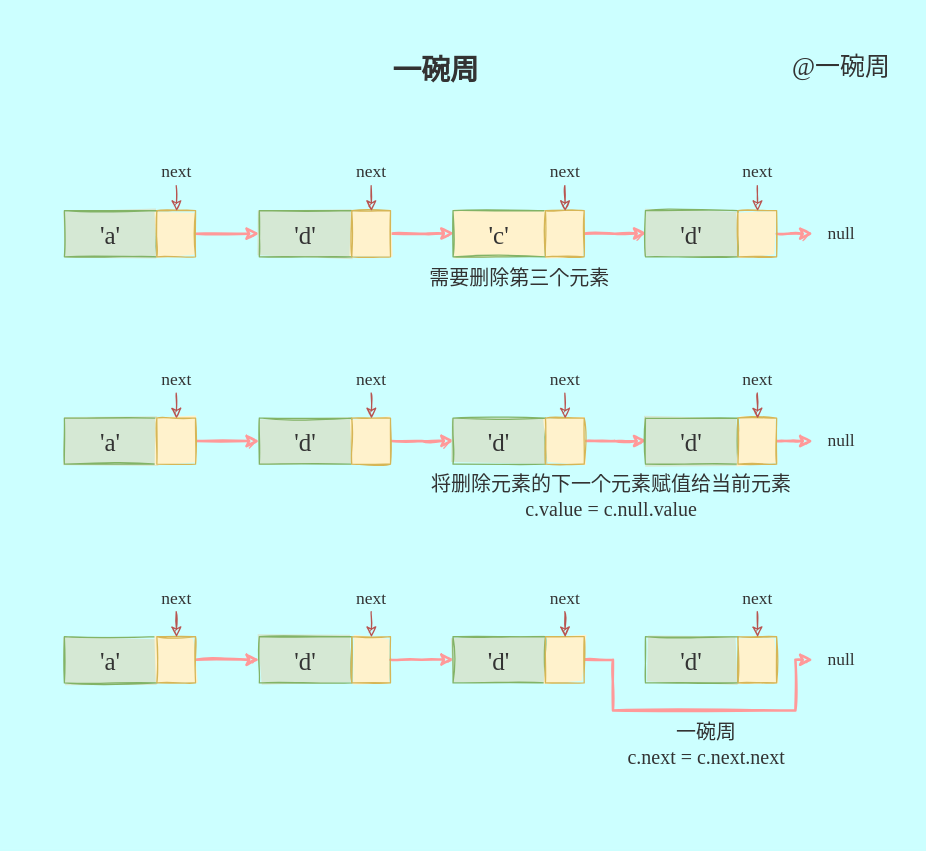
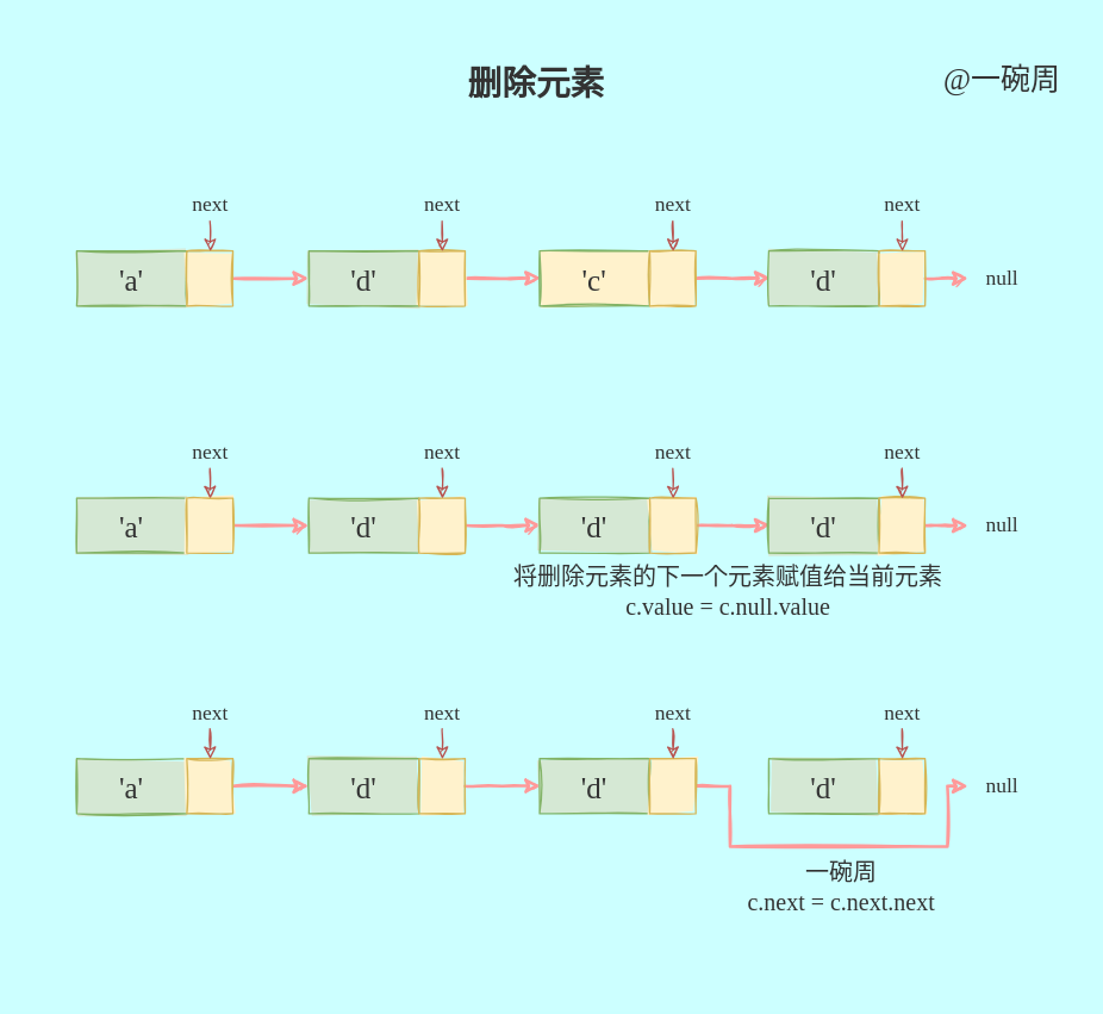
- <mxCell id="25" value="&lt;h1&gt;&lt;font style=&quot;font-size: 23px&quot;&gt;一碗周&lt;/font&gt;&lt;/h1&gt;" style="text;html=1;strokeColor=none;fillColor=none;spacing=5;spacingTop=-47;whiteSpace=wrap;overflow=hidden;rounded=0;sketch=1;fillStyle=solid;fontFamily=Comic Sans MS;fontSize=20;fontColor=#333333;" vertex="1" parent="1"><mxGeometry x="309" y="30" width="119" height="39" as="geometry" /></mxCell>
+ <mxCell id="25" value="&lt;h1&gt;&lt;font style=&quot;font-size: 23px&quot;&gt;删除元素&lt;/font&gt;&lt;/h1&gt;" style="text;html=1;strokeColor=none;fillColor=none;spacing=5;spacingTop=-47;whiteSpace=wrap;overflow=hidden;rounded=0;sketch=1;fillStyle=solid;fontFamily=Comic Sans MS;fontSize=20;fontColor=#333333;" vertex="1" parent="1"><mxGeometry x="309" y="30" width="119" height="39" as="geometry" /></mxCell>
- <mxCell id="47" value="需要删除第三个元素" style="text;html=1;strokeColor=none;fillColor=none;align=center;verticalAlign=middle;whiteSpace=wrap;rounded=0;sketch=1;fillStyle=solid;fontFamily=Comic Sans MS;fontSize=16;fontColor=#333333;" vertex="1" parent="1"><mxGeometry x="330" y="200" width="171" height="30" as="geometry" /></mxCell>
